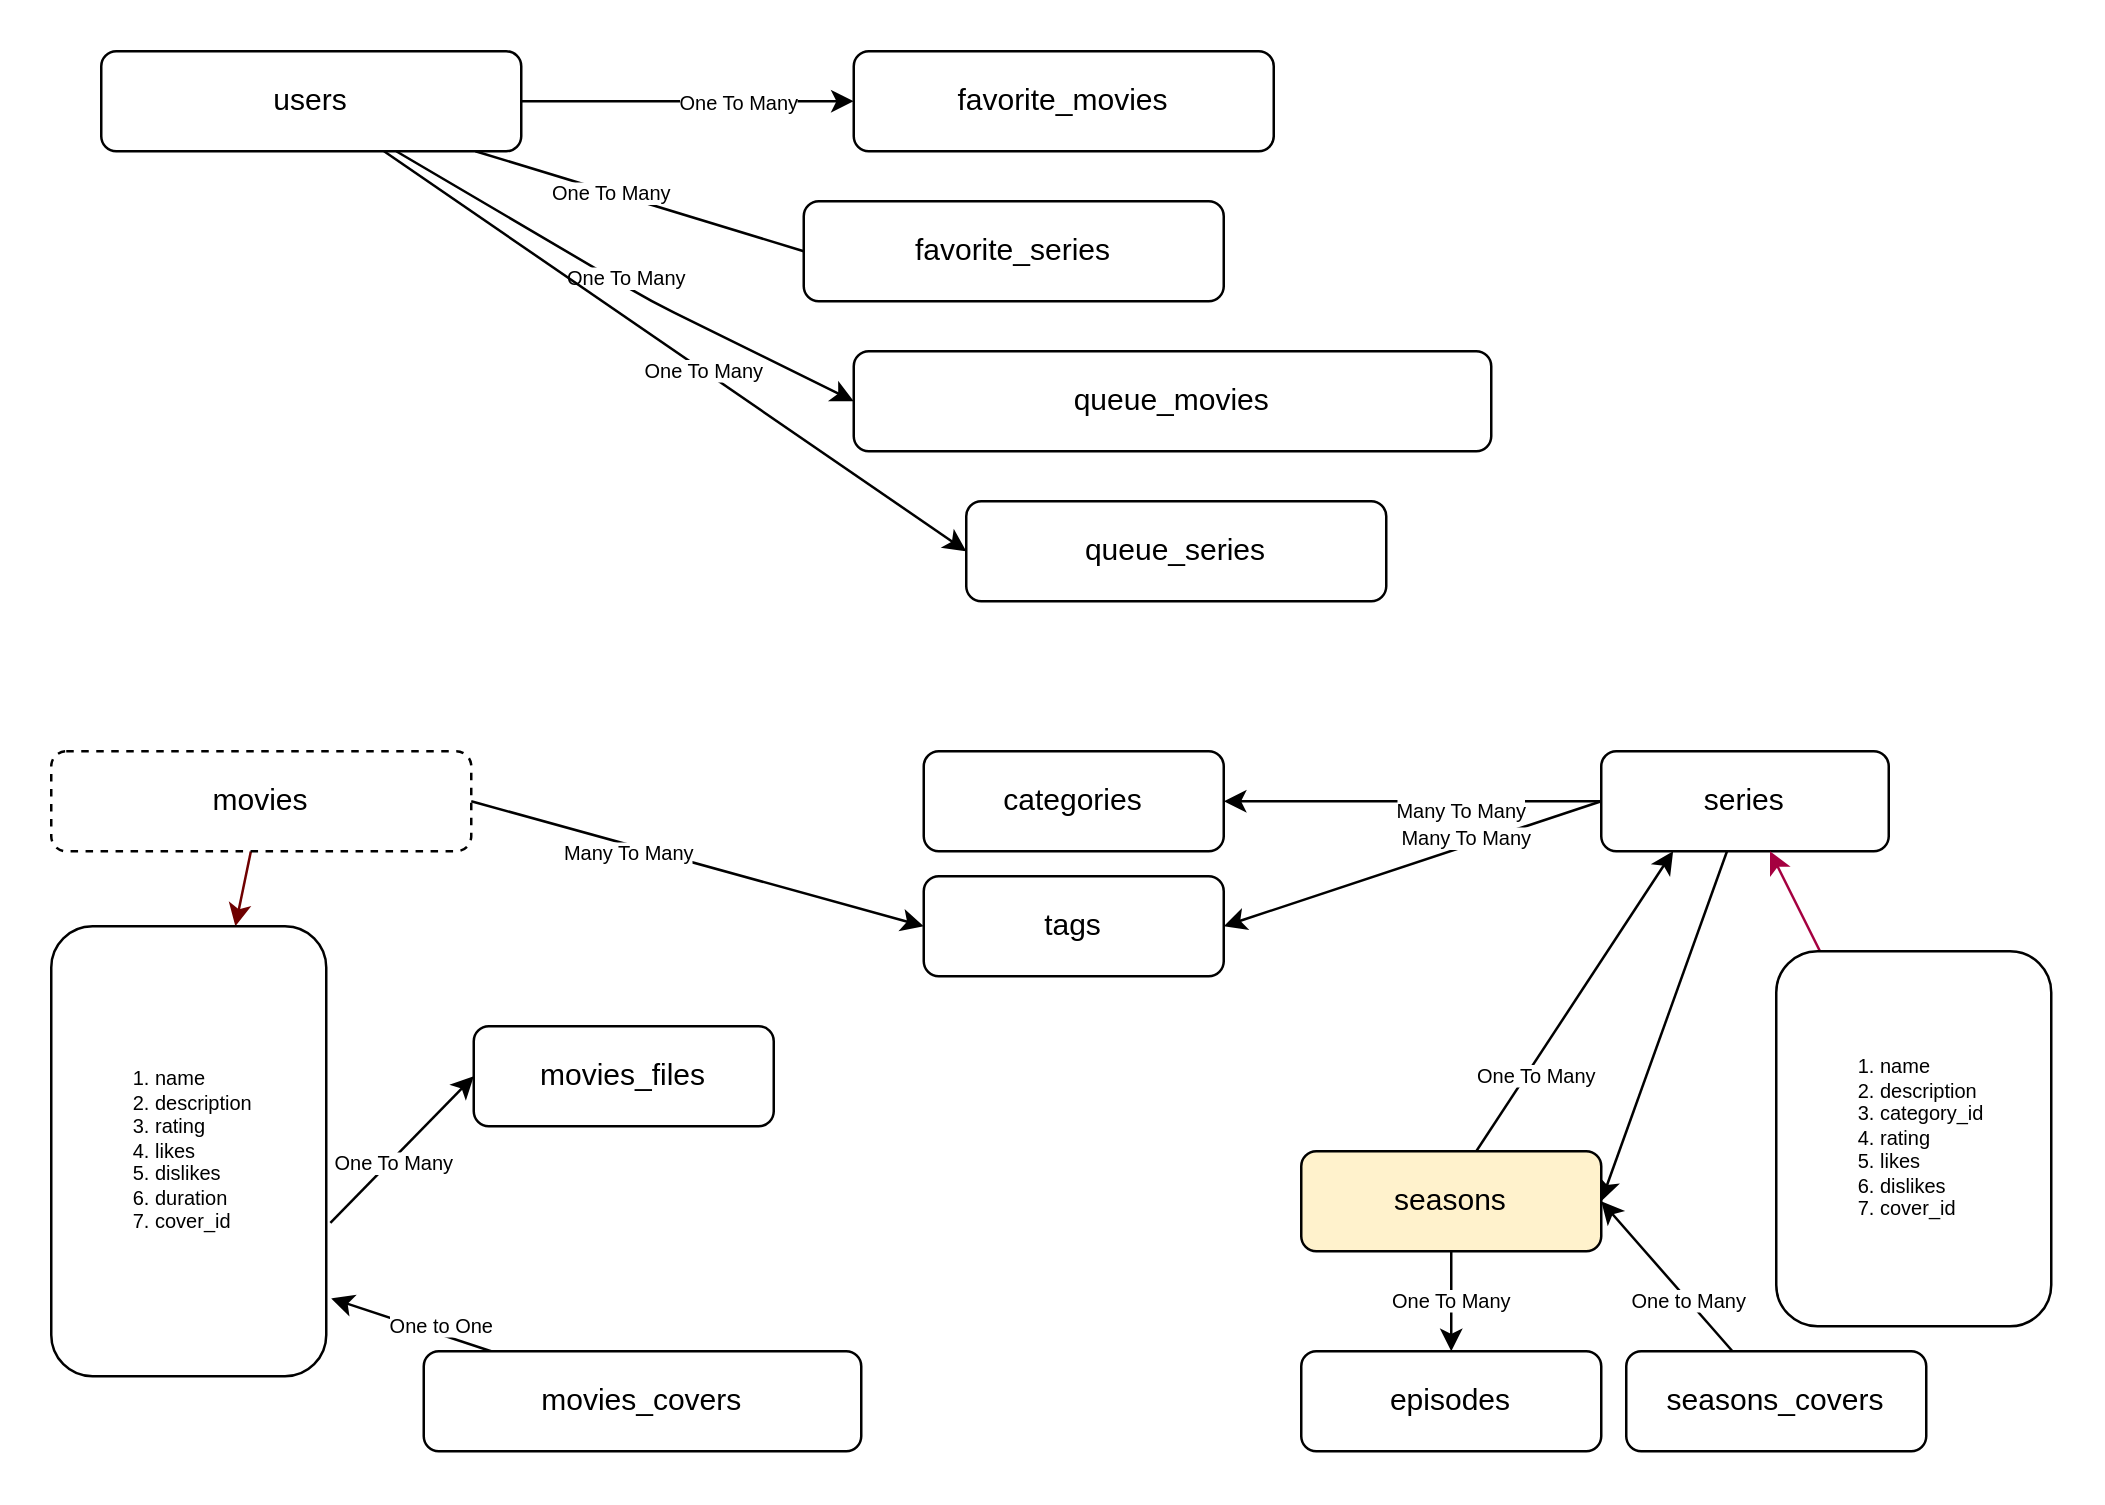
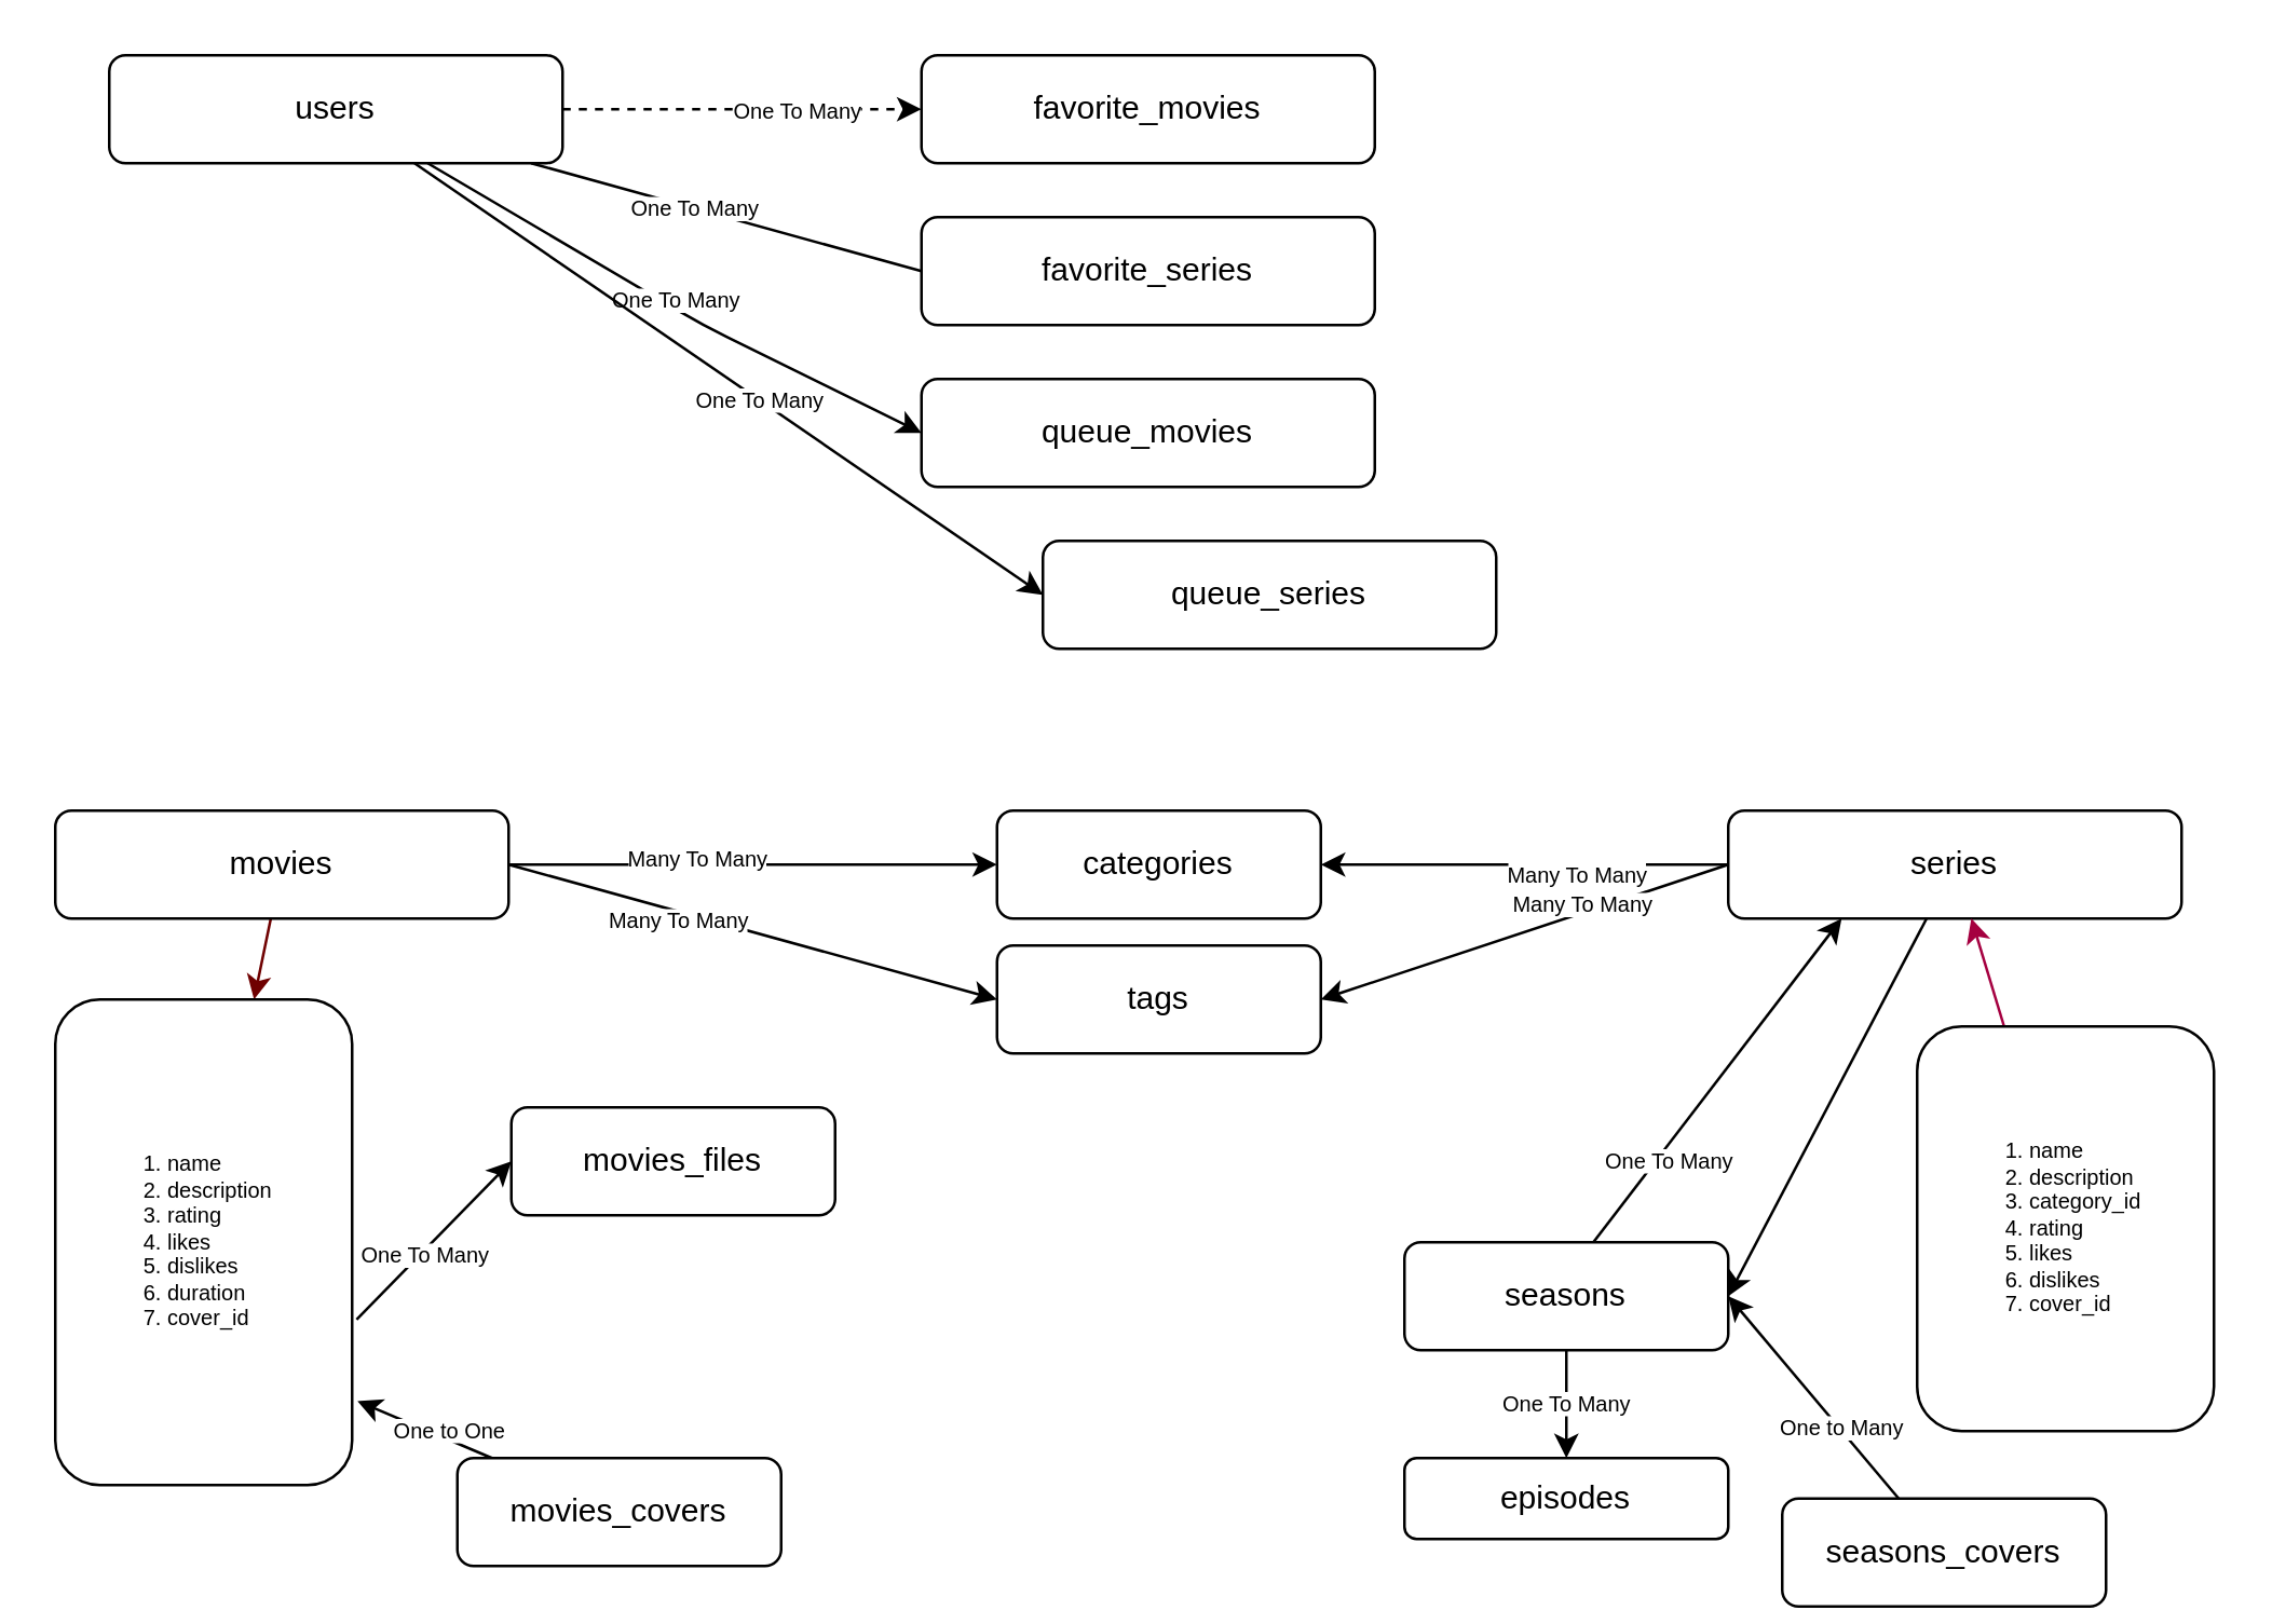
- <mxCell id="33" style="edgeStyle=none;html=1;entryX=0;entryY=0.5;entryDx=0;entryDy=0;fontSize=8;" edge="1" parent="1" source="41" target="42"><mxGeometry relative="1" as="geometry" /></mxCell>
+ <mxCell id="33" style="edgeStyle=none;html=1;entryX=0;entryY=0.5;entryDx=0;entryDy=0;fontSize=8;dashed=1;" edge="1" parent="1" source="41" target="42"><mxGeometry relative="1" as="geometry" /></mxCell>
- <mxCell id="43" value="favorite_series" style="rounded=1;whiteSpace=wrap;html=1;" vertex="1" parent="1"><mxGeometry x="321" y="80" width="168" height="40" as="geometry" /></mxCell>
+ <mxCell id="43" value="favorite_series" style="rounded=1;whiteSpace=wrap;html=1;" vertex="1" parent="1"><mxGeometry x="341" y="80" width="168" height="40" as="geometry" /></mxCell>
- <mxCell id="44" value="queue_movies" style="rounded=1;whiteSpace=wrap;html=1;" vertex="1" parent="1"><mxGeometry x="341" y="140" width="255" height="40" as="geometry" /></mxCell>
+ <mxCell id="44" value="queue_movies" style="rounded=1;whiteSpace=wrap;html=1;" vertex="1" parent="1"><mxGeometry x="341" y="140" width="168" height="40" as="geometry" /></mxCell>
- <mxCell id="3" value="movies" style="rounded=1;whiteSpace=wrap;html=1;dashed=1;" vertex="1" parent="1"><mxGeometry x="20" y="300" width="168" height="40" as="geometry" /></mxCell>
+ <mxCell id="3" value="movies" style="rounded=1;whiteSpace=wrap;html=1;" vertex="1" parent="1"><mxGeometry x="20" y="300" width="168" height="40" as="geometry" /></mxCell>
+ <mxCell id="11" value="" style="endArrow=classic;html=1;fontSize=8;entryX=0;entryY=0.5;entryDx=0;entryDy=0;exitX=1;exitY=0.5;exitDx=0;exitDy=0;" edge="1" parent="1" source="3" target="5"><mxGeometry width="50" height="50" relative="1" as="geometry"><mxPoint x="169" y="400" as="sourcePoint" /><mxPoint x="299" y="320" as="targetPoint" /></mxGeometry></mxCell>
+ <mxCell id="12" value="Many To Many" style="edgeLabel;html=1;align=center;verticalAlign=middle;resizable=0;points=[];fontSize=8;" vertex="1" connectable="0" parent="11"><mxGeometry x="-0.24" y="3" relative="1" as="geometry"><mxPoint as="offset" /></mxGeometry></mxCell>
- <mxCell id="18" value="series" style="rounded=1;whiteSpace=wrap;html=1;" vertex="1" parent="1"><mxGeometry x="640" y="300" width="115" height="40" as="geometry" /></mxCell>
+ <mxCell id="18" value="series" style="rounded=1;whiteSpace=wrap;html=1;" vertex="1" parent="1"><mxGeometry x="640" y="300" width="168" height="40" as="geometry" /></mxCell>
- <mxCell id="26" value="seasons" style="rounded=1;whiteSpace=wrap;html=1;fillColor=#fff2cc;" vertex="1" parent="1"><mxGeometry x="520" y="460" width="120" height="40" as="geometry" /></mxCell>
+ <mxCell id="26" value="seasons" style="rounded=1;whiteSpace=wrap;html=1;" vertex="1" parent="1"><mxGeometry x="520" y="460" width="120" height="40" as="geometry" /></mxCell>
- <mxCell id="10" value="movies_covers" style="rounded=1;whiteSpace=wrap;html=1;" vertex="1" parent="1"><mxGeometry x="169" y="540" width="175" height="40" as="geometry" /></mxCell>
+ <mxCell id="10" value="movies_covers" style="rounded=1;whiteSpace=wrap;html=1;" vertex="1" parent="1"><mxGeometry x="169" y="540" width="120" height="40" as="geometry" /></mxCell>
- <mxCell id="27" value="episodes" style="rounded=1;whiteSpace=wrap;html=1;" vertex="1" parent="1"><mxGeometry x="520" y="540" width="120" height="40" as="geometry" /></mxCell>
+ <mxCell id="27" value="episodes" style="rounded=1;whiteSpace=wrap;html=1;" vertex="1" parent="1"><mxGeometry x="520" y="540" width="120" height="30" as="geometry" /></mxCell>
- <mxCell id="30" value="seasons_covers" style="rounded=1;whiteSpace=wrap;html=1;" vertex="1" parent="1"><mxGeometry x="650" y="540" width="120" height="40" as="geometry" /></mxCell>
+ <mxCell id="30" value="seasons_covers" style="rounded=1;whiteSpace=wrap;html=1;" vertex="1" parent="1"><mxGeometry x="660" y="555" width="120" height="40" as="geometry" /></mxCell>
